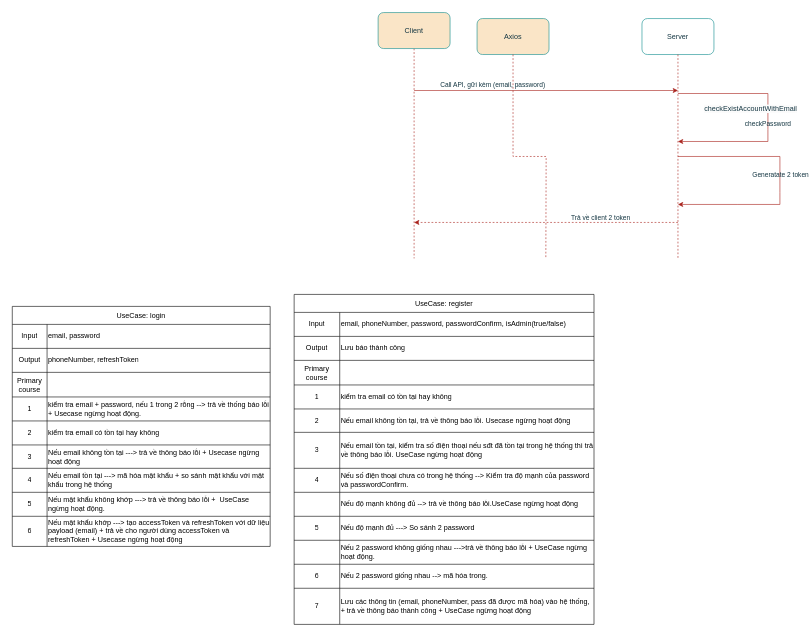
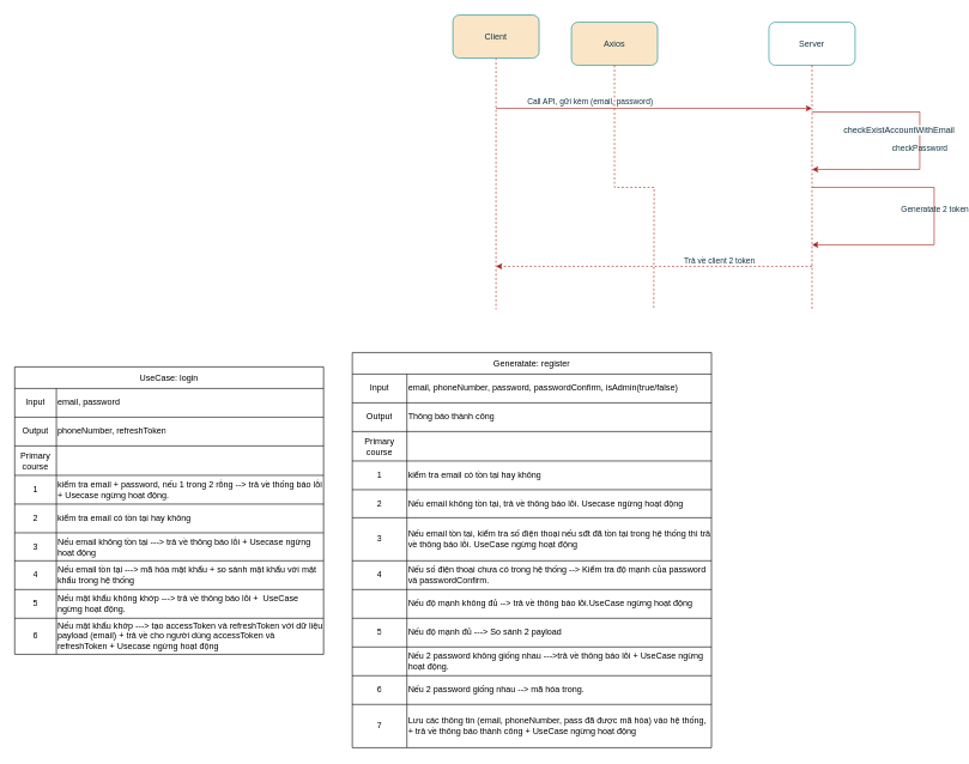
- <mxCell id="45" value="UseCase: register" style="shape=table;startSize=30;container=1;collapsible=0;childLayout=tableLayout;" parent="1" vertex="1"><mxGeometry x="490" y="490" width="500" height="550.24" as="geometry" /></mxCell>
+ <mxCell id="45" value="Generatate: register" style="shape=table;startSize=30;container=1;collapsible=0;childLayout=tableLayout;" parent="1" vertex="1"><mxGeometry x="490" y="490" width="500" height="550.24" as="geometry" /></mxCell>
- <mxCell id="51" value="Lưu báo thành công" style="shape=partialRectangle;html=1;whiteSpace=wrap;connectable=0;strokeColor=inherit;overflow=hidden;fillColor=none;top=0;left=0;bottom=0;right=0;pointerEvents=1;align=left;" parent="49" vertex="1"><mxGeometry x="76" width="424" height="40" as="geometry"><mxRectangle width="424" height="40" as="alternateBounds" /></mxGeometry></mxCell>
+ <mxCell id="51" value="Thông báo thành công" style="shape=partialRectangle;html=1;whiteSpace=wrap;connectable=0;strokeColor=inherit;overflow=hidden;fillColor=none;top=0;left=0;bottom=0;right=0;pointerEvents=1;align=left;" parent="49" vertex="1"><mxGeometry x="76" width="424" height="40" as="geometry"><mxRectangle width="424" height="40" as="alternateBounds" /></mxGeometry></mxCell>
- <mxCell id="72" value="Nếu độ mạnh đủ ---&amp;gt; So sánh 2 password&amp;nbsp;" style="shape=partialRectangle;html=1;whiteSpace=wrap;connectable=0;strokeColor=inherit;overflow=hidden;fillColor=none;top=0;left=0;bottom=0;right=0;pointerEvents=1;align=left;" parent="70" vertex="1"><mxGeometry x="76" width="424" height="40" as="geometry"><mxRectangle width="424" height="40" as="alternateBounds" /></mxGeometry></mxCell>
+ <mxCell id="72" value="Nếu độ mạnh đủ ---&amp;gt; So sánh 2 payload&amp;nbsp;" style="shape=partialRectangle;html=1;whiteSpace=wrap;connectable=0;strokeColor=inherit;overflow=hidden;fillColor=none;top=0;left=0;bottom=0;right=0;pointerEvents=1;align=left;" parent="70" vertex="1"><mxGeometry x="76" width="424" height="40" as="geometry"><mxRectangle width="424" height="40" as="alternateBounds" /></mxGeometry></mxCell>
